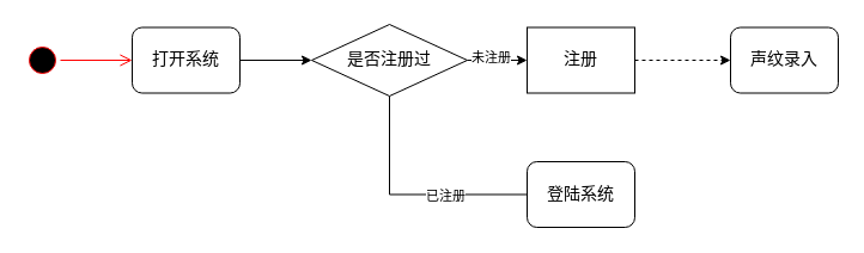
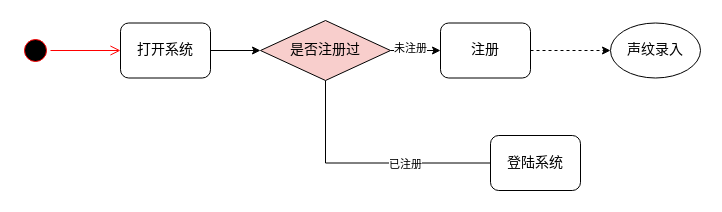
- <mxCell id="5" value="&lt;font style=&quot;font-size: 14px;&quot; face=&quot;Lucida Console&quot;&gt;打开系统&lt;/font&gt;" style="rounded=1;whiteSpace=wrap;html=1;" vertex="1" parent="1"><mxGeometry x="110" y="22.5" width="90" height="55" as="geometry" /></mxCell>
+ <mxCell id="5" value="&lt;font style=&quot;font-size: 14px;&quot; face=&quot;Lucida Console&quot;&gt;打开系统&lt;/font&gt;" style="rounded=1;whiteSpace=wrap;html=1;" vertex="1" parent="1"><mxGeometry x="120" y="22.5" width="90" height="55" as="geometry" /></mxCell>
- <mxCell id="10" value="&lt;font style=&quot;font-size: 14px;&quot; face=&quot;Lucida Console&quot;&gt;是否注册过&lt;/font&gt;" style="rhombus;whiteSpace=wrap;html=1;" vertex="1" parent="1"><mxGeometry x="260" y="20" width="130" height="60" as="geometry" /></mxCell>
+ <mxCell id="10" value="&lt;font style=&quot;font-size: 14px;&quot; face=&quot;Lucida Console&quot;&gt;是否注册过&lt;/font&gt;" style="rhombus;whiteSpace=wrap;html=1;fillColor=#f8cecc;" vertex="1" parent="1"><mxGeometry x="260" y="20" width="130" height="60" as="geometry" /></mxCell>
- <mxCell id="12" value="&lt;font face=&quot;Lucida Console&quot;&gt;&lt;span style=&quot;font-size: 14px;&quot;&gt;注册&lt;/span&gt;&lt;/font&gt;" style="whiteSpace=wrap;html=1;rounded=0;" vertex="1" parent="1"><mxGeometry x="440" y="22.5" width="90" height="55" as="geometry" /></mxCell>
+ <mxCell id="12" value="&lt;font face=&quot;Lucida Console&quot;&gt;&lt;span style=&quot;font-size: 14px;&quot;&gt;注册&lt;/span&gt;&lt;/font&gt;" style="rounded=1;whiteSpace=wrap;html=1;" vertex="1" parent="1"><mxGeometry x="440" y="22.5" width="90" height="55" as="geometry" /></mxCell>
- <mxCell id="13" value="&lt;font face=&quot;Lucida Console&quot;&gt;&lt;span style=&quot;font-size: 14px;&quot;&gt;声纹录入&lt;/span&gt;&lt;/font&gt;" style="rounded=1;whiteSpace=wrap;html=1;" vertex="1" parent="1"><mxGeometry x="610" y="22.5" width="90" height="55" as="geometry" /></mxCell>
+ <mxCell id="13" value="&lt;font face=&quot;Lucida Console&quot;&gt;&lt;span style=&quot;font-size: 14px;&quot;&gt;声纹录入&lt;/span&gt;&lt;/font&gt;" style="ellipse;whiteSpace=wrap;html=1;" vertex="1" parent="1"><mxGeometry x="610" y="22.5" width="90" height="55" as="geometry" /></mxCell>
- <mxCell id="14" value="&lt;font face=&quot;Lucida Console&quot;&gt;&lt;span style=&quot;font-size: 14px;&quot;&gt;登陆系统&lt;/span&gt;&lt;/font&gt;" style="rounded=1;whiteSpace=wrap;html=1;" vertex="1" parent="1"><mxGeometry x="440" y="135" width="90" height="55" as="geometry" /></mxCell>
+ <mxCell id="14" value="&lt;font face=&quot;Lucida Console&quot;&gt;&lt;span style=&quot;font-size: 14px;&quot;&gt;登陆系统&lt;/span&gt;&lt;/font&gt;" style="rounded=1;whiteSpace=wrap;html=1;" vertex="1" parent="1"><mxGeometry x="490" y="135" width="90" height="55" as="geometry" /></mxCell>
